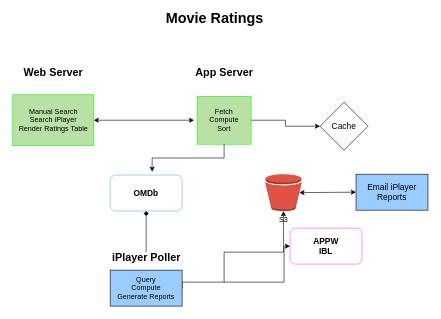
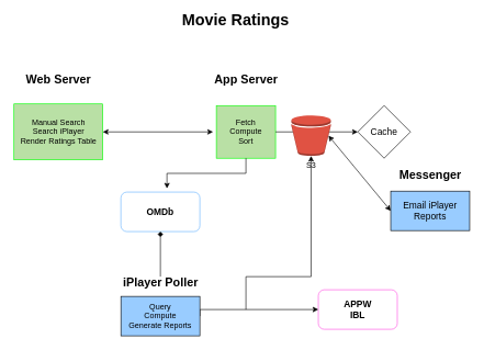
- <mxCell id="10" value="&lt;font style=&quot;font-size: 14px&quot;&gt;Cache&lt;/font&gt;" style="rhombus;whiteSpace=wrap;html=1;" vertex="1" parent="1"><mxGeometry x="533" y="170" width="80" height="80" as="geometry" /></mxCell>
+ <mxCell id="10" value="&lt;font style=&quot;font-size: 14px&quot;&gt;Cache&lt;/font&gt;" style="rhombus;whiteSpace=wrap;html=1;" vertex="1" parent="1"><mxGeometry x="543" y="160" width="80" height="80" as="geometry" /></mxCell>
+ <mxCell id="20" value="&lt;div style=&quot;text-align: justify&quot;&gt;&lt;span style=&quot;font-size: 18px&quot;&gt;&lt;b&gt;Messenger&lt;/b&gt;&lt;/span&gt;&lt;/div&gt;" style="text;html=1;align=center;verticalAlign=middle;resizable=0;points=[];autosize=1;" vertex="1" parent="1"><mxGeometry x="598" y="256" width="110" height="20" as="geometry" /></mxCell>
- <mxCell id="6" value="S3" style="outlineConnect=0;dashed=0;verticalLabelPosition=bottom;verticalAlign=top;align=center;html=1;shape=mxgraph.aws3.bucket;fillColor=#E05243;gradientColor=none;" vertex="1" parent="1"><mxGeometry x="442" y="290" width="60" height="61.5" as="geometry" /></mxCell>
+ <mxCell id="6" value="S3" style="outlineConnect=0;dashed=0;verticalLabelPosition=bottom;verticalAlign=top;align=center;html=1;shape=mxgraph.aws3.bucket;fillColor=#E05243;gradientColor=none;" vertex="1" parent="1"><mxGeometry x="442" y="175" width="60" height="61.5" as="geometry" /></mxCell>
- <mxCell id="9" value="&lt;font style=&quot;font-size: 14px&quot;&gt;&lt;b&gt;APPW&lt;br&gt;IBL&lt;/b&gt;&lt;/font&gt;" style="rounded=1;whiteSpace=wrap;html=1;strokeColor=#FF4FE2;" vertex="1" parent="1"><mxGeometry x="483" y="380" width="120" height="60" as="geometry" /></mxCell>
+ <mxCell id="9" value="&lt;font style=&quot;font-size: 14px&quot;&gt;&lt;b&gt;APPW&lt;br&gt;IBL&lt;/b&gt;&lt;/font&gt;" style="rounded=1;whiteSpace=wrap;html=1;strokeColor=#FF4FE2;" vertex="1" parent="1"><mxGeometry x="483" y="440" width="120" height="60" as="geometry" /></mxCell>
